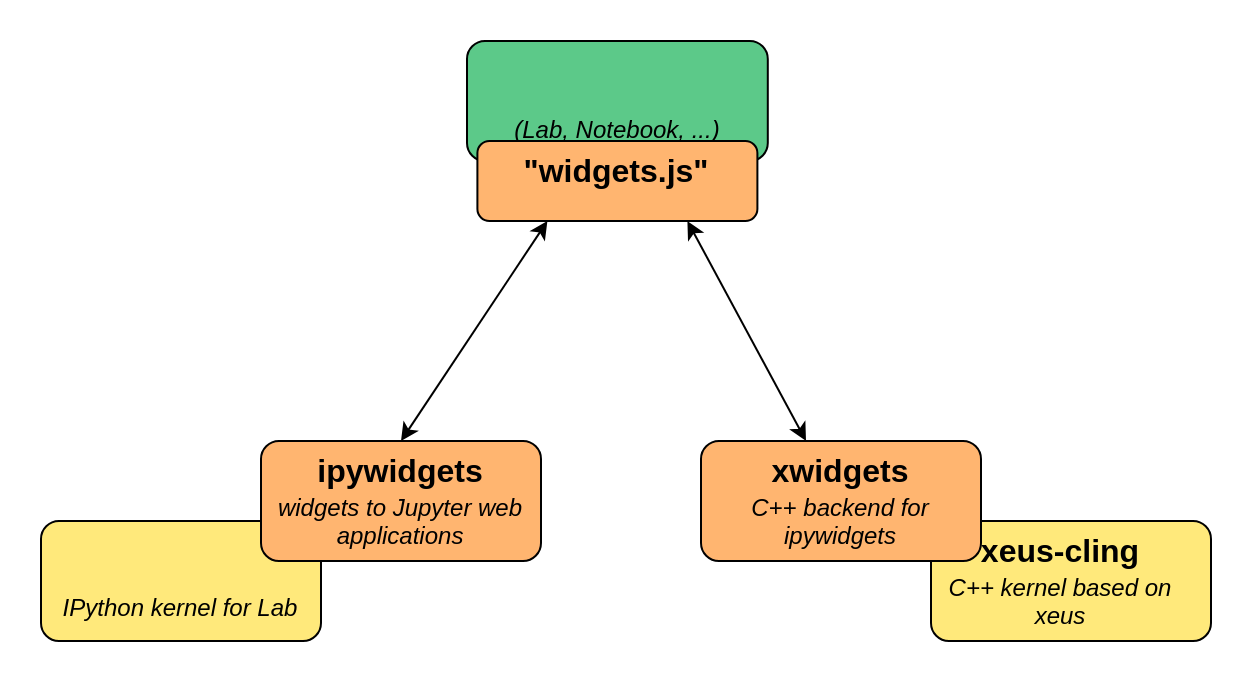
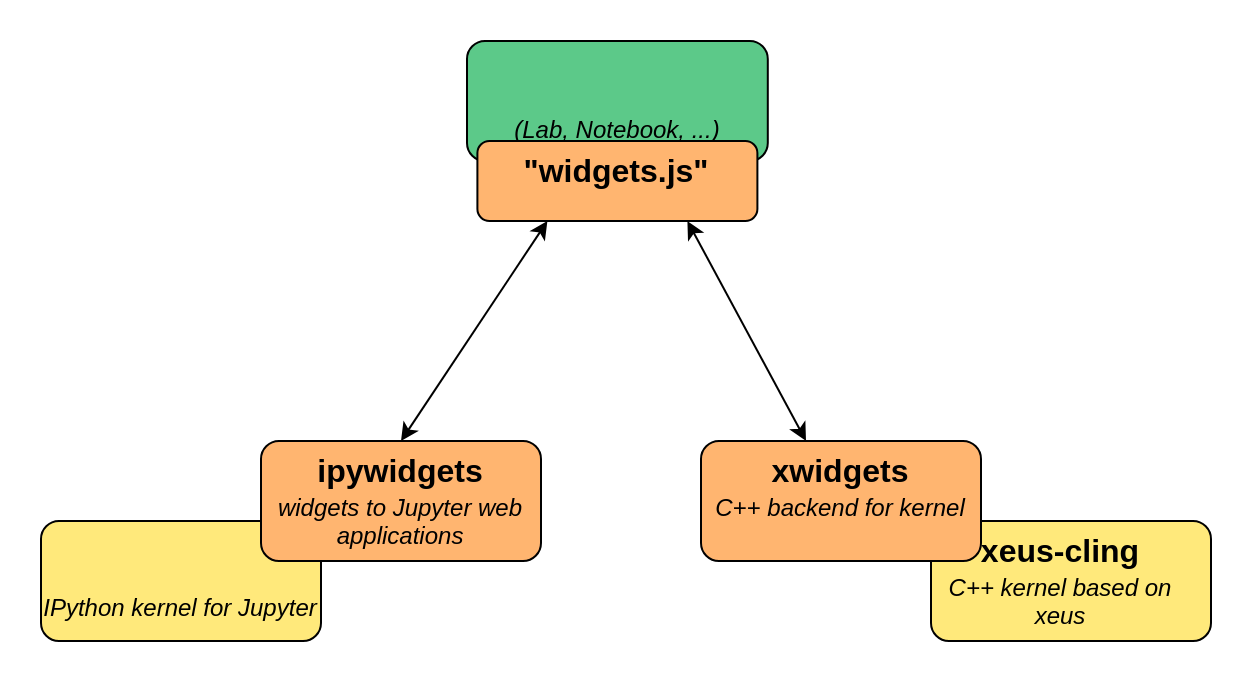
- <mxCell id="22" value="&lt;i&gt;C++ backend for ipywidgets&lt;/i&gt;" style="text;whiteSpace=wrap;html=1;fontSize=12;align=center;" vertex="1" parent="19"><mxGeometry y="20" width="140" height="40" as="geometry" /></mxCell>
+ <mxCell id="22" value="&lt;i&gt;C++ backend for kernel&lt;/i&gt;" style="text;whiteSpace=wrap;html=1;fontSize=12;align=center;" vertex="1" parent="19"><mxGeometry y="20" width="140" height="40" as="geometry" /></mxCell>
- <mxCell id="14" value="&lt;i&gt;IPython kernel for Lab&lt;/i&gt;" style="text;whiteSpace=wrap;html=1;fontSize=12;align=center;" vertex="1" parent="12"><mxGeometry y="30" width="140" height="30" as="geometry" /></mxCell>
+ <mxCell id="14" value="&lt;i&gt;IPython kernel for Jupyter&lt;/i&gt;" style="text;whiteSpace=wrap;html=1;fontSize=12;align=center;" vertex="1" parent="12"><mxGeometry y="30" width="140" height="30" as="geometry" /></mxCell>
